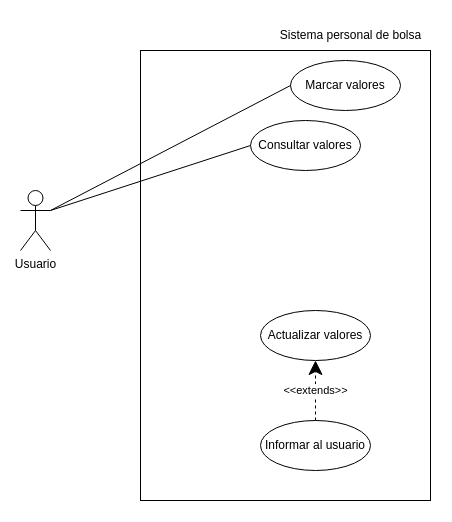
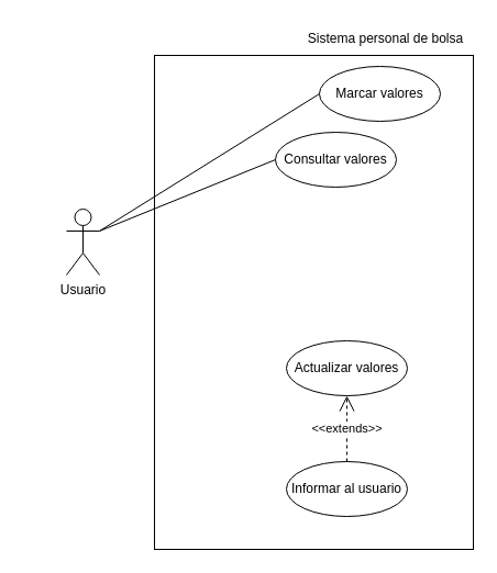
- <mxCell id="2" value="Usuario" style="shape=umlActor;verticalLabelPosition=bottom;verticalAlign=top;html=1;outlineConnect=0;" vertex="1" parent="1"><mxGeometry x="20" y="190" width="30" height="60" as="geometry" /></mxCell>
+ <mxCell id="2" value="Usuario" style="shape=umlActor;verticalLabelPosition=bottom;verticalAlign=top;html=1;outlineConnect=0;" vertex="1" parent="1"><mxGeometry x="60" y="190" width="30" height="60" as="geometry" /></mxCell>
- <mxCell id="7" value="&amp;lt;&amp;lt;extends&amp;gt;&amp;gt;" style="endArrow=classic;endSize=12;dashed=1;html=1;rounded=0;exitX=0.5;exitY=0;exitDx=0;exitDy=0;entryX=0.5;entryY=1;entryDx=0;entryDy=0;" edge="1" parent="1" source="6" target="5"><mxGeometry width="160" relative="1" as="geometry"><mxPoint x="120" y="370" as="sourcePoint" /><mxPoint x="280" y="370" as="targetPoint" /></mxGeometry></mxCell>
+ <mxCell id="7" value="&amp;lt;&amp;lt;extends&amp;gt;&amp;gt;" style="endArrow=open;endSize=12;dashed=1;html=1;rounded=0;exitX=0.5;exitY=0;exitDx=0;exitDy=0;entryX=0.5;entryY=1;entryDx=0;entryDy=0;" edge="1" parent="1" source="6" target="5"><mxGeometry width="160" relative="1" as="geometry"><mxPoint x="120" y="370" as="sourcePoint" /><mxPoint x="280" y="370" as="targetPoint" /></mxGeometry></mxCell>
